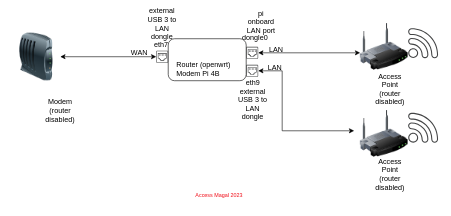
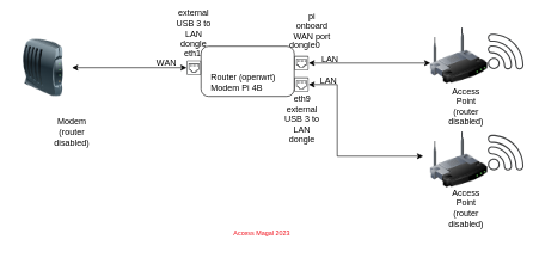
- <mxCell id="18" value="&lt;div&gt;pi &lt;br&gt;&lt;/div&gt;&lt;div&gt;onboard LAN port&lt;/div&gt;" style="text;html=1;strokeColor=none;fillColor=none;align=center;verticalAlign=middle;whiteSpace=wrap;rounded=0;" parent="6" vertex="1"><mxGeometry width="60" height="30" as="geometry" /></mxCell>
+ <mxCell id="18" value="&lt;div&gt;pi &lt;br&gt;&lt;/div&gt;&lt;div&gt;onboard WAN port&lt;/div&gt;" style="text;html=1;strokeColor=none;fillColor=none;align=center;verticalAlign=middle;whiteSpace=wrap;rounded=0;" parent="6" vertex="1"><mxGeometry width="60" height="30" as="geometry" /></mxCell>
- <mxCell id="32" value="eth7" style="text;html=1;strokeColor=none;fillColor=none;align=center;verticalAlign=middle;whiteSpace=wrap;rounded=0;" parent="31" vertex="1"><mxGeometry x="-3" width="22.857" height="20" as="geometry" /></mxCell>
+ <mxCell id="32" value="eth1" style="text;html=1;strokeColor=none;fillColor=none;align=center;verticalAlign=middle;whiteSpace=wrap;rounded=0;" parent="31" vertex="1"><mxGeometry x="-3" width="22.857" height="20" as="geometry" /></mxCell>
